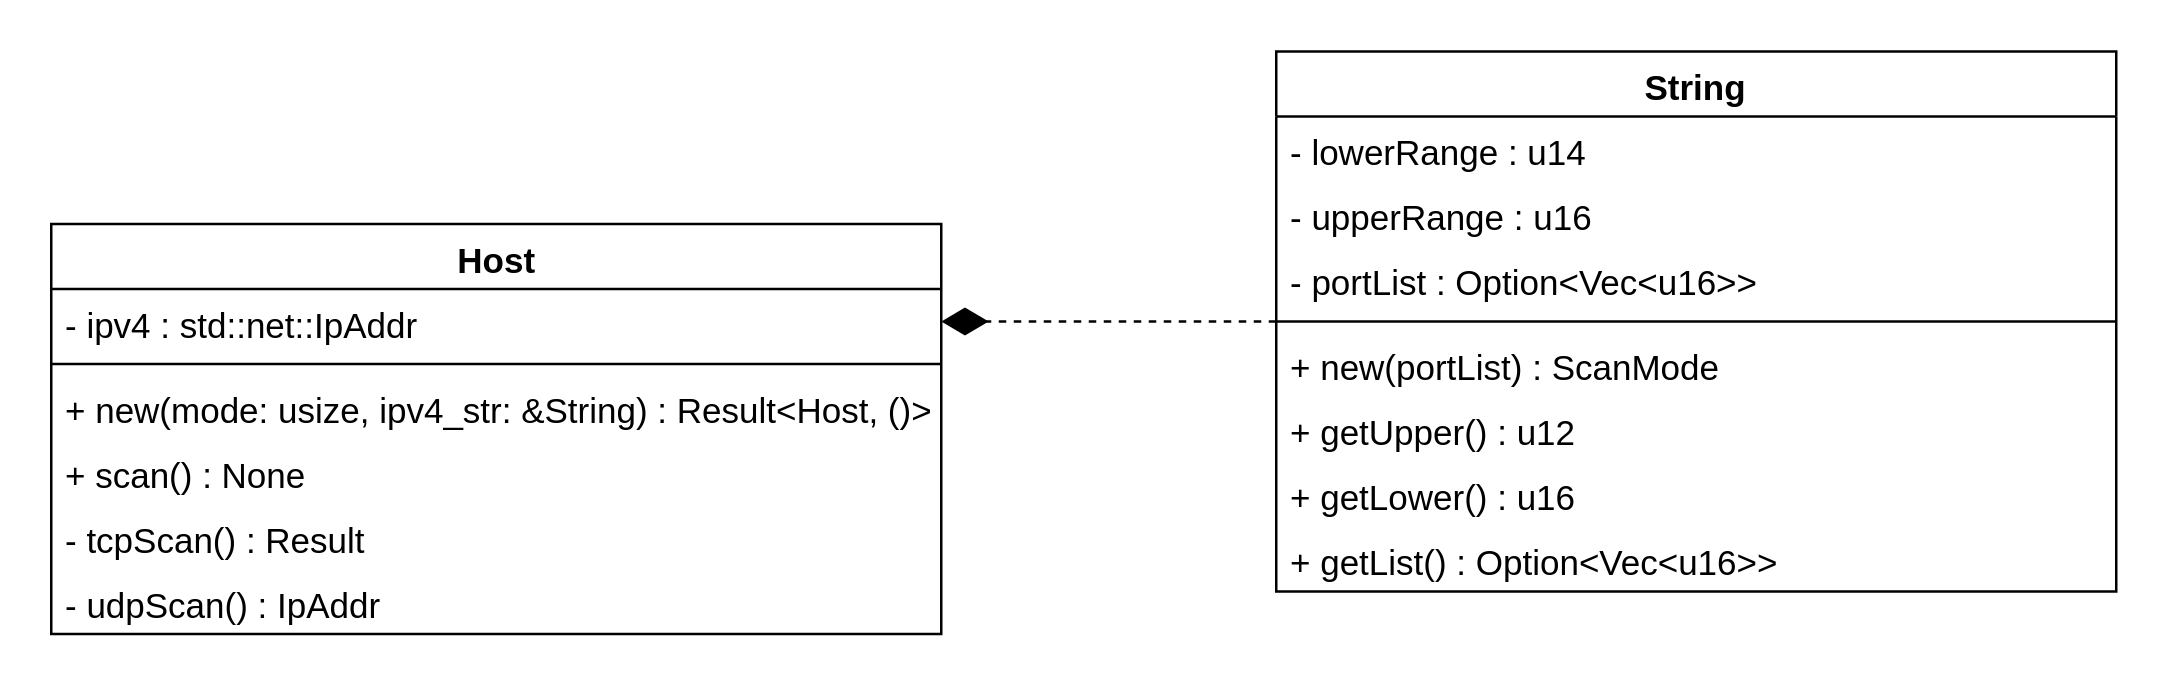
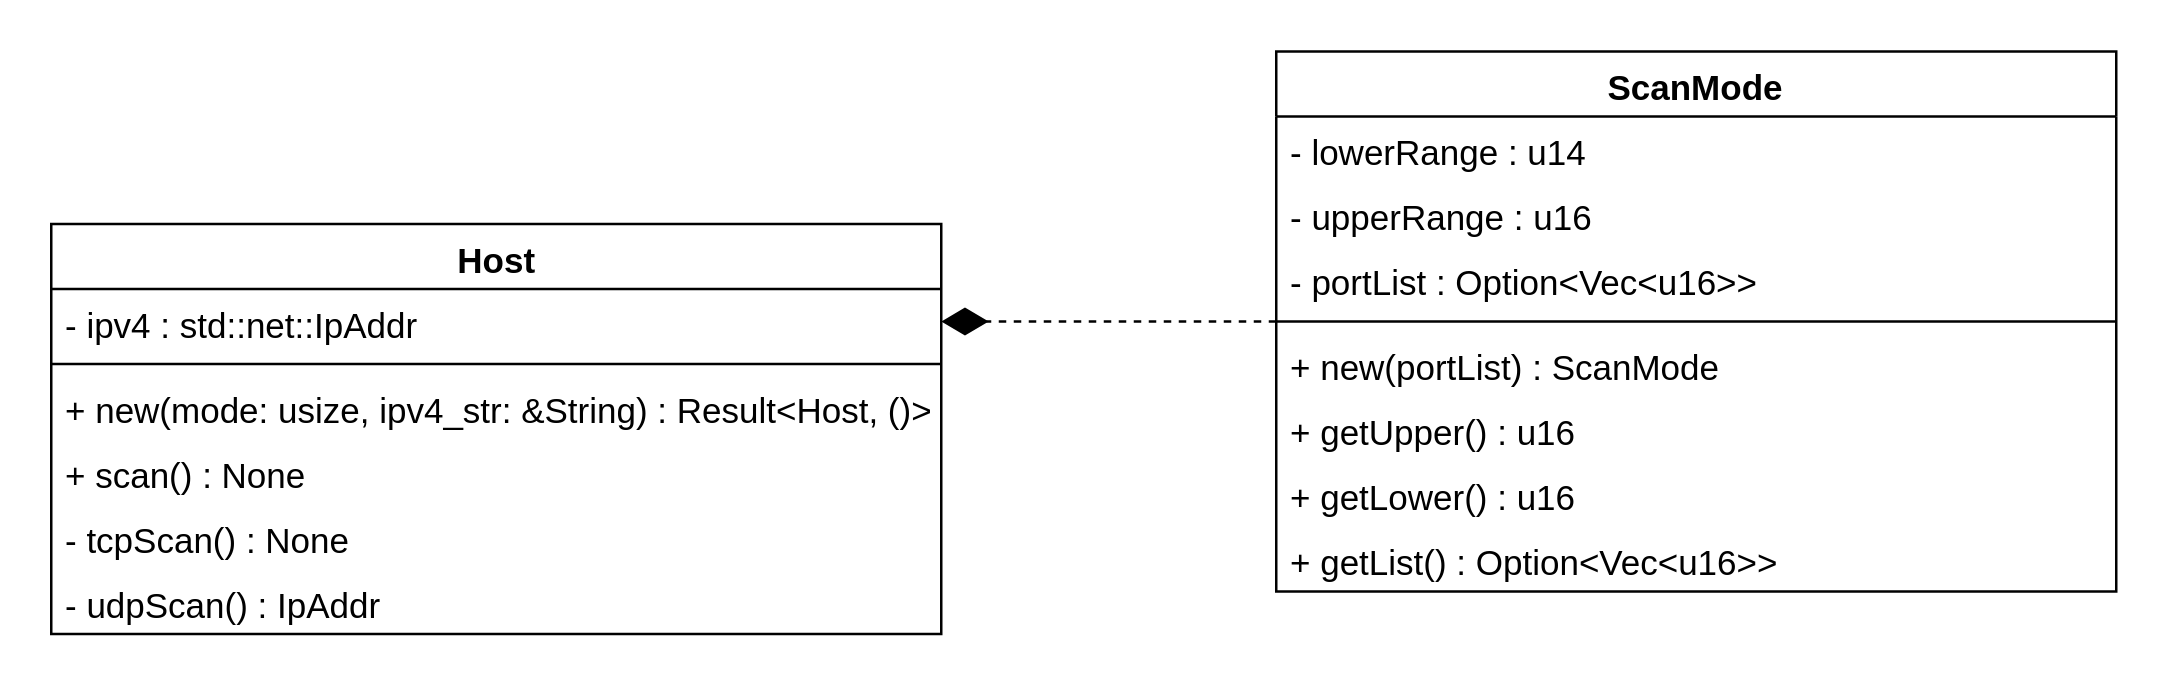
- <mxCell id="10" value="String" style="swimlane;fontStyle=1;align=center;verticalAlign=top;childLayout=stackLayout;horizontal=1;startSize=26;horizontalStack=0;resizeParent=1;resizeParentMax=0;resizeLast=0;collapsible=1;marginBottom=0;fontSize=14;" parent="1" vertex="1"><mxGeometry x="510" y="20" width="336" height="216" as="geometry" /></mxCell>
+ <mxCell id="10" value="ScanMode" style="swimlane;fontStyle=1;align=center;verticalAlign=top;childLayout=stackLayout;horizontal=1;startSize=26;horizontalStack=0;resizeParent=1;resizeParentMax=0;resizeLast=0;collapsible=1;marginBottom=0;fontSize=14;" parent="1" vertex="1"><mxGeometry x="510" y="20" width="336" height="216" as="geometry" /></mxCell>
- <mxCell id="16" value="+ getUpper() : u12" style="text;strokeColor=none;fillColor=none;align=left;verticalAlign=top;spacingLeft=4;spacingRight=4;overflow=hidden;rotatable=0;points=[[0,0.5],[1,0.5]];portConstraint=eastwest;fontSize=14;" parent="10" vertex="1"><mxGeometry y="138" width="336" height="26" as="geometry" /></mxCell>
+ <mxCell id="16" value="+ getUpper() : u16" style="text;strokeColor=none;fillColor=none;align=left;verticalAlign=top;spacingLeft=4;spacingRight=4;overflow=hidden;rotatable=0;points=[[0,0.5],[1,0.5]];portConstraint=eastwest;fontSize=14;" parent="10" vertex="1"><mxGeometry y="138" width="336" height="26" as="geometry" /></mxCell>
- <mxCell id="7" value="- tcpScan() : Result" style="text;strokeColor=none;fillColor=none;align=left;verticalAlign=top;spacingLeft=4;spacingRight=4;overflow=hidden;rotatable=0;points=[[0,0.5],[1,0.5]];portConstraint=eastwest;fontFamily=Helvetica;fontSize=14;fontColor=default;startSize=26;html=1;" parent="2" vertex="1"><mxGeometry y="112" width="356" height="26" as="geometry" /></mxCell>
+ <mxCell id="7" value="- tcpScan() : None" style="text;strokeColor=none;fillColor=none;align=left;verticalAlign=top;spacingLeft=4;spacingRight=4;overflow=hidden;rotatable=0;points=[[0,0.5],[1,0.5]];portConstraint=eastwest;fontFamily=Helvetica;fontSize=14;fontColor=default;startSize=26;html=1;" parent="2" vertex="1"><mxGeometry y="112" width="356" height="26" as="geometry" /></mxCell>
